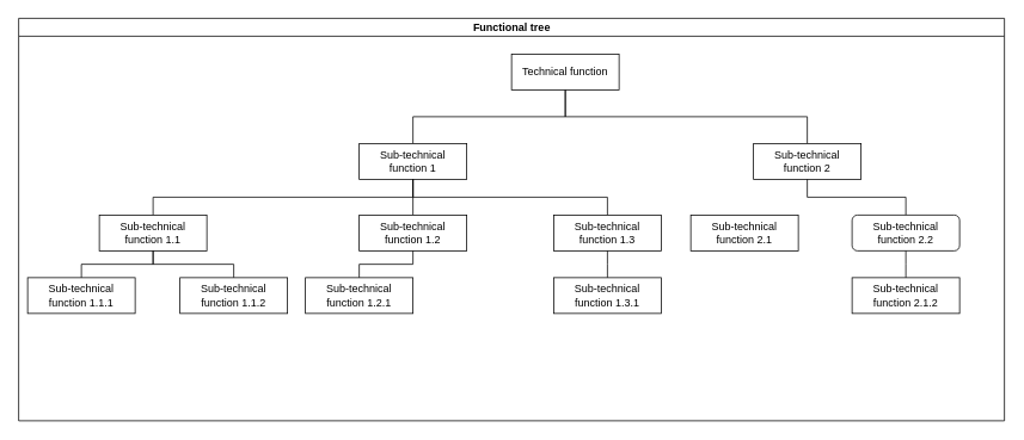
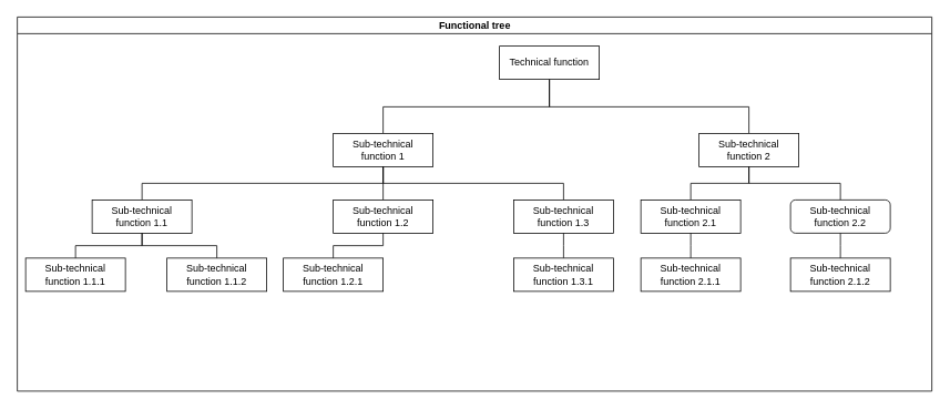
- <mxCell id="4" value="Technical function" style="whiteSpace=wrap;html=1;treeFolding=1;treeMoving=1;newEdgeStyle={&quot;edgeStyle&quot;:&quot;elbowEdgeStyle&quot;,&quot;startArrow&quot;:&quot;none&quot;,&quot;endArrow&quot;:&quot;none&quot;};" vertex="1" parent="2"><mxGeometry x="550" y="40" width="120" height="40" as="geometry" /></mxCell>
+ <mxCell id="4" value="Technical function" style="whiteSpace=wrap;html=1;treeFolding=1;treeMoving=1;newEdgeStyle={&quot;edgeStyle&quot;:&quot;elbowEdgeStyle&quot;,&quot;startArrow&quot;:&quot;none&quot;,&quot;endArrow&quot;:&quot;none&quot;};" vertex="1" parent="2"><mxGeometry x="580" y="35" width="120" height="40" as="geometry" /></mxCell>
+ <mxCell id="14" value="" style="edgeStyle=elbowEdgeStyle;elbow=vertical;startArrow=none;endArrow=none;rounded=0;" edge="1" parent="2" source="7" target="15"><mxGeometry relative="1" as="geometry"><mxPoint x="630" y="860" as="sourcePoint" /></mxGeometry></mxCell>
+ <mxCell id="26" value="" style="edgeStyle=elbowEdgeStyle;elbow=vertical;startArrow=none;endArrow=none;rounded=0;" edge="1" parent="2" source="15" target="27"><mxGeometry relative="1" as="geometry"><mxPoint x="1140" y="450" as="sourcePoint" /></mxGeometry></mxCell>
+ <mxCell id="27" value="&lt;div&gt;Sub-technical function 2.1.1&lt;/div&gt;" style="whiteSpace=wrap;html=1;treeFolding=1;treeMoving=1;newEdgeStyle={&quot;edgeStyle&quot;:&quot;elbowEdgeStyle&quot;,&quot;startArrow&quot;:&quot;none&quot;,&quot;endArrow&quot;:&quot;none&quot;};" vertex="1" parent="2"><mxGeometry x="750" y="290" width="120" height="40" as="geometry" /></mxCell>
